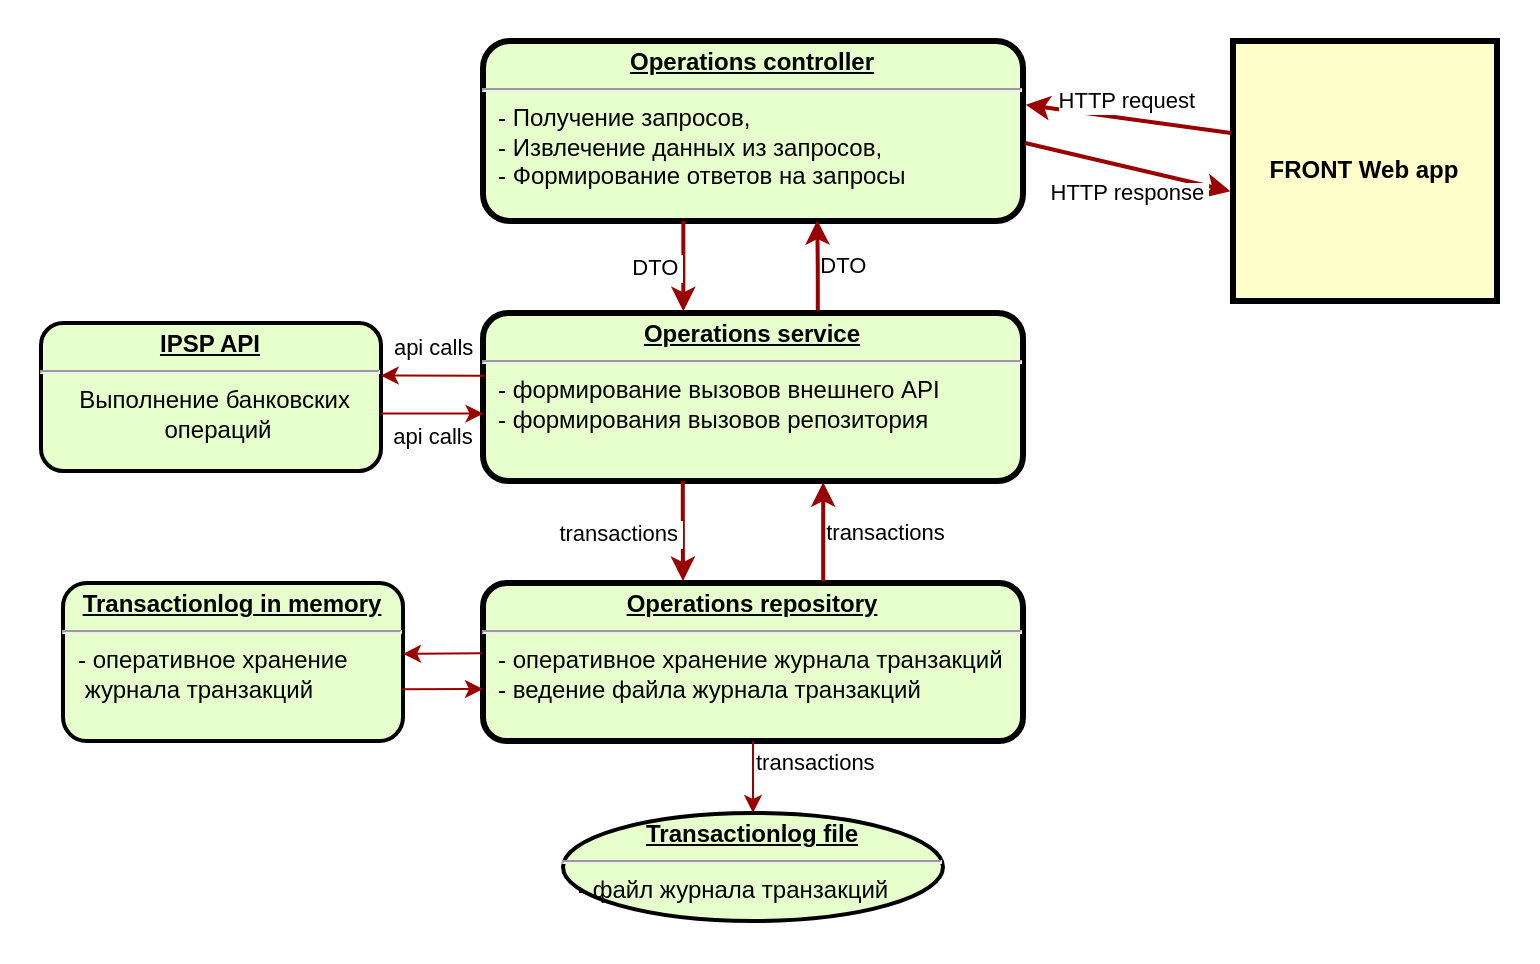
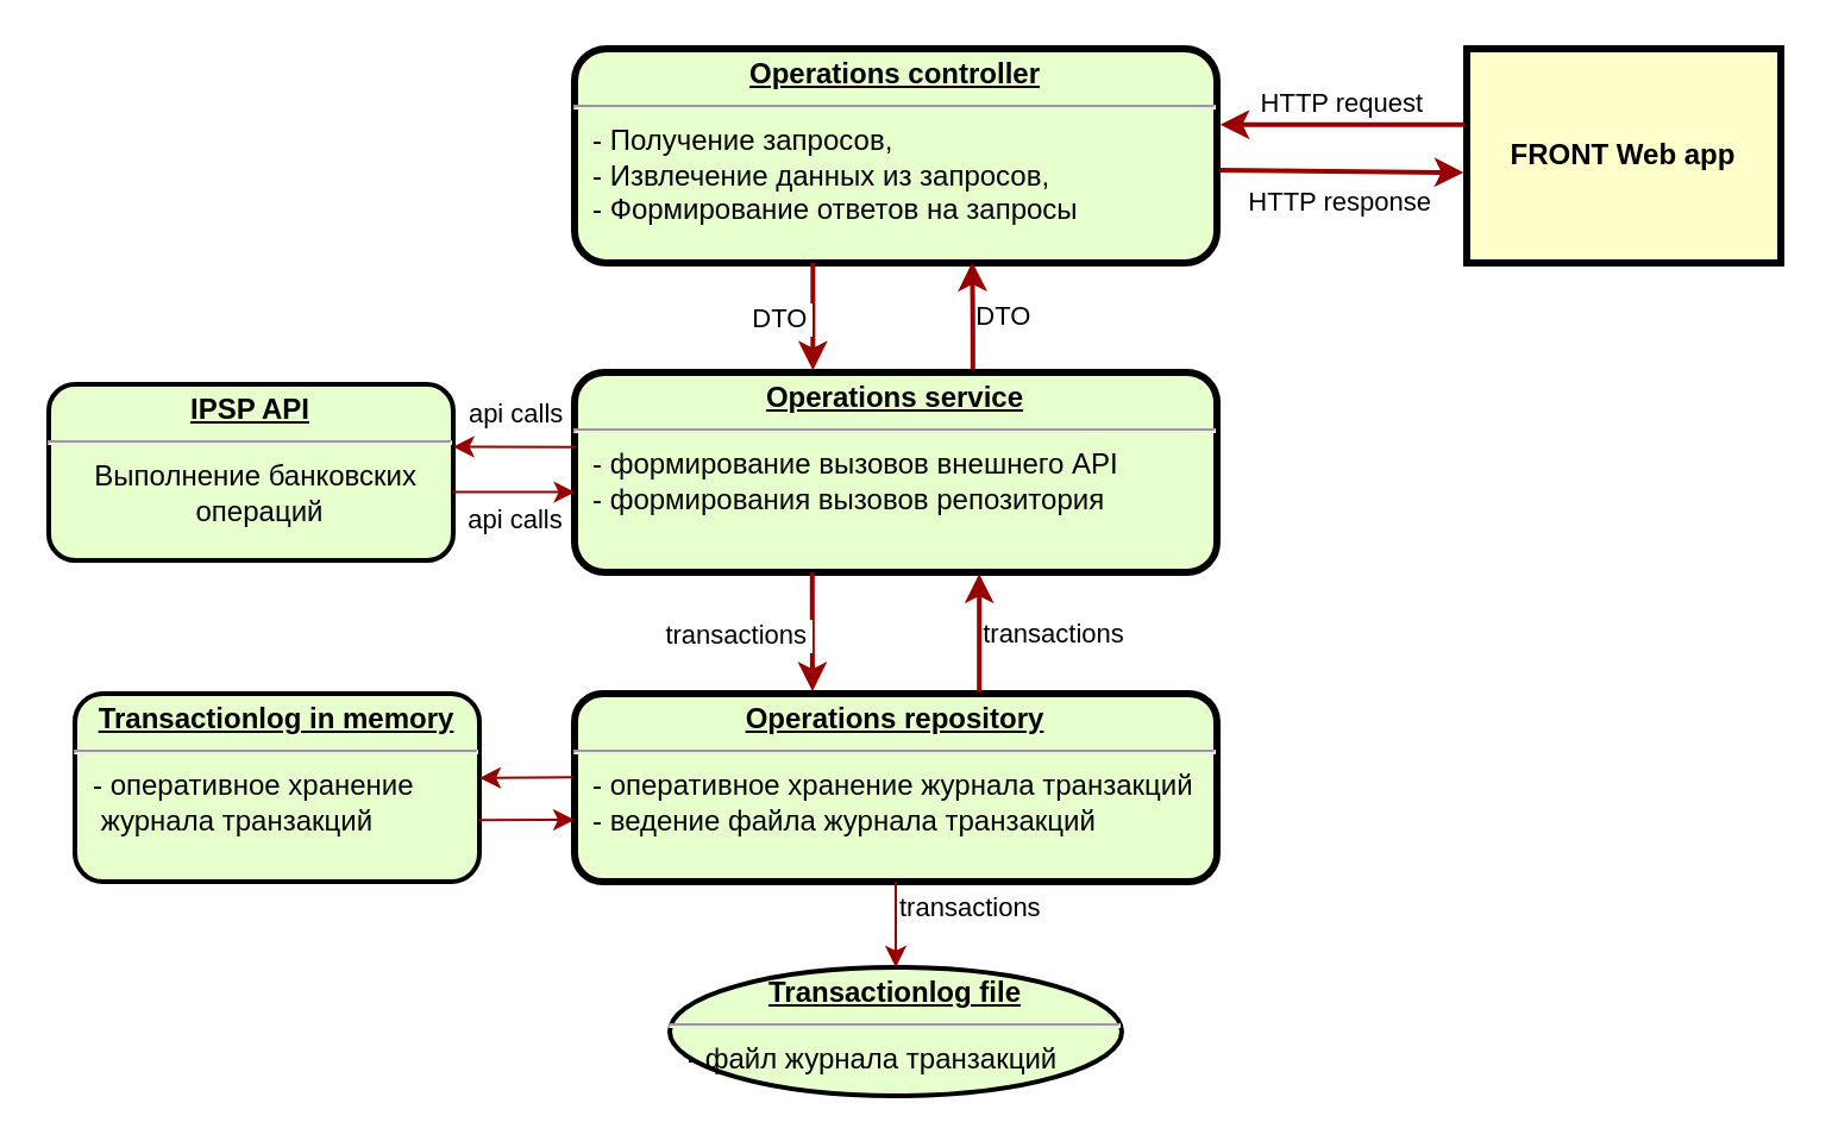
- <mxCell id="3" value="FRONT Web app" style="whiteSpace=wrap;align=center;verticalAlign=middle;fontStyle=1;strokeWidth=3;fillColor=#FFFFCC" parent="1" vertex="1"><mxGeometry x="616" y="20" width="132" height="130" as="geometry" /></mxCell>
+ <mxCell id="3" value="FRONT Web app" style="whiteSpace=wrap;align=center;verticalAlign=middle;fontStyle=1;strokeWidth=3;fillColor=#FFFFCC" parent="1" vertex="1"><mxGeometry x="616" y="20" width="132" height="90" as="geometry" /></mxCell>
